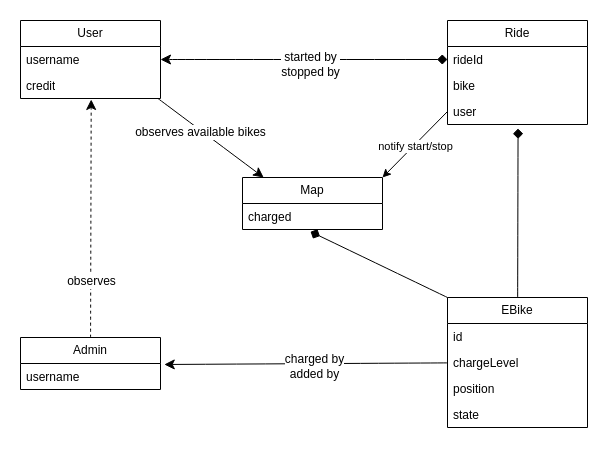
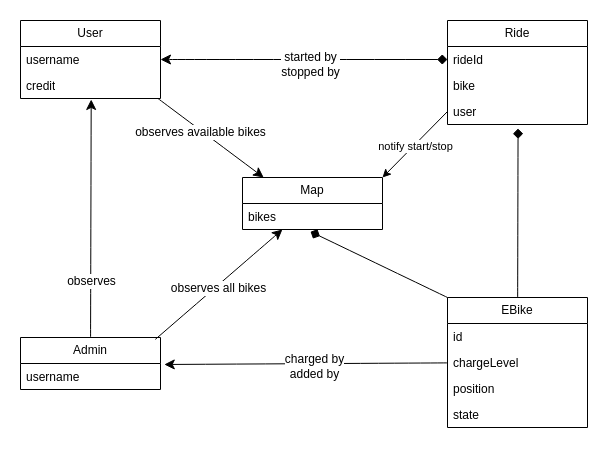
- <mxCell id="26" style="edgeStyle=none;curved=1;rounded=0;orthogonalLoop=1;jettySize=auto;html=1;entryX=0.505;entryY=1.038;entryDx=0;entryDy=0;entryPerimeter=0;fontSize=12;startSize=8;endSize=8;dashed=1;" parent="1" source="9" target="8" edge="1"><mxGeometry relative="1" as="geometry" /></mxCell>
+ <mxCell id="26" style="edgeStyle=none;curved=1;rounded=0;orthogonalLoop=1;jettySize=auto;html=1;entryX=0.505;entryY=1.038;entryDx=0;entryDy=0;entryPerimeter=0;fontSize=12;startSize=8;endSize=8;" parent="1" source="9" target="8" edge="1"><mxGeometry relative="1" as="geometry" /></mxCell>
- <mxCell id="21" value="charged" style="text;strokeColor=none;fillColor=none;align=left;verticalAlign=top;spacingLeft=4;spacingRight=4;overflow=hidden;rotatable=0;points=[[0,0.5],[1,0.5]];portConstraint=eastwest;whiteSpace=wrap;html=1;" parent="20" vertex="1"><mxGeometry y="26" width="140" height="26" as="geometry" /></mxCell>
+ <mxCell id="21" value="bikes" style="text;strokeColor=none;fillColor=none;align=left;verticalAlign=top;spacingLeft=4;spacingRight=4;overflow=hidden;rotatable=0;points=[[0,0.5],[1,0.5]];portConstraint=eastwest;whiteSpace=wrap;html=1;" parent="20" vertex="1"><mxGeometry y="26" width="140" height="26" as="geometry" /></mxCell>
+ <mxCell id="28" style="edgeStyle=none;curved=1;rounded=0;orthogonalLoop=1;jettySize=auto;html=1;entryX=0.963;entryY=0.036;entryDx=0;entryDy=0;entryPerimeter=0;fontSize=12;startSize=8;endSize=8;startArrow=classic;startFill=1;endArrow=none;endFill=0;" parent="1" source="20" target="9" edge="1"><mxGeometry relative="1" as="geometry" /></mxCell>
+ <mxCell id="29" value="observes all bikes" style="edgeLabel;html=1;align=center;verticalAlign=middle;resizable=0;points=[];fontSize=12;" parent="28" vertex="1" connectable="0"><mxGeometry x="0.03" y="2" relative="1" as="geometry"><mxPoint as="offset" /></mxGeometry></mxCell>
